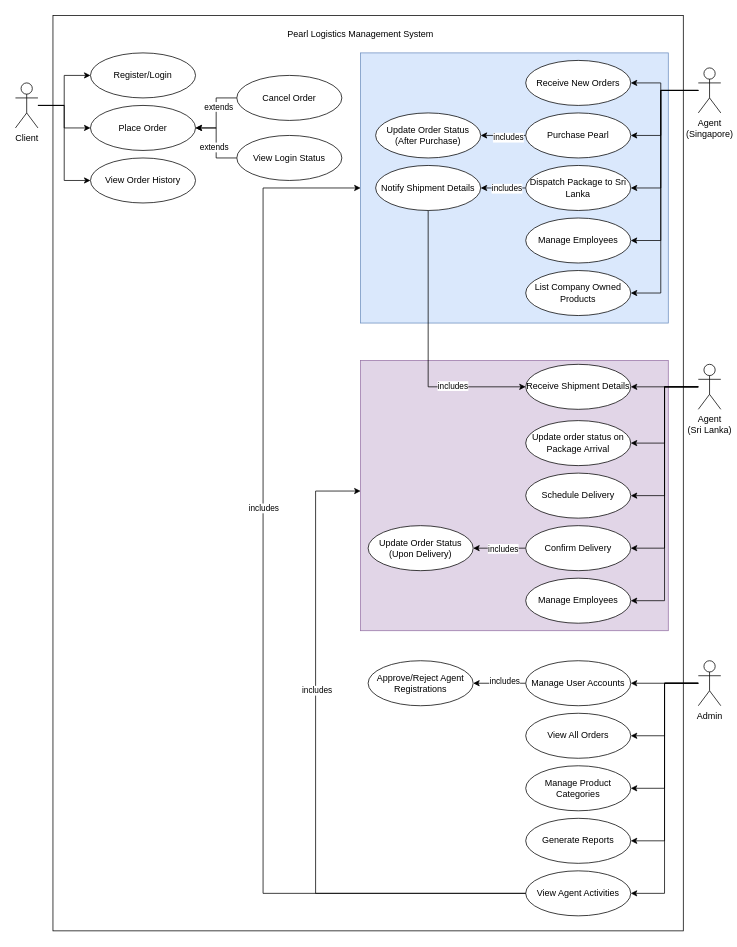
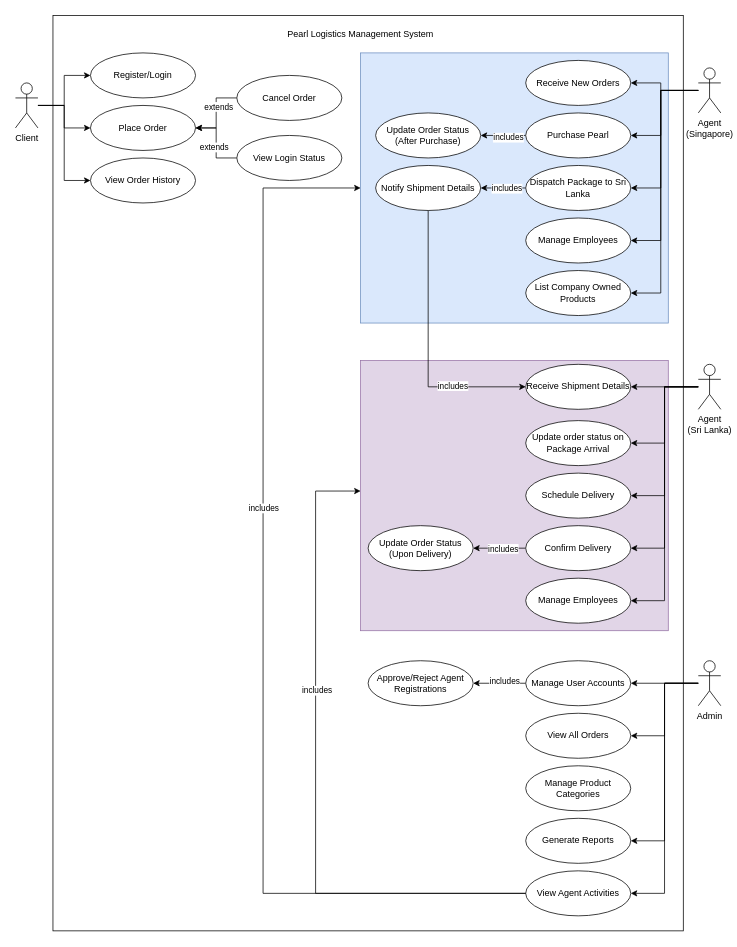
- <mxCell id="6" style="edgeStyle=orthogonalEdgeStyle;rounded=0;orthogonalLoop=1;jettySize=auto;html=1;entryX=1;entryY=0.5;entryDx=0;entryDy=0;" parent="1" source="9" target="24" edge="1"><mxGeometry relative="1" as="geometry" /></mxCell>
